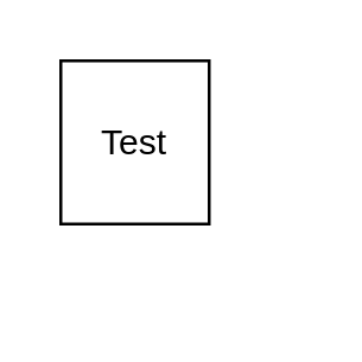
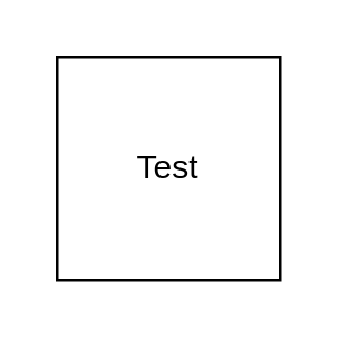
- <mxCell id="2" value="Test" style="whiteSpace=wrap;html=1;aspect=fixed;" vertex="1" parent="1"><mxGeometry x="20" y="20" width="50" height="55" as="geometry" /></mxCell>
+ <mxCell id="2" value="Test" style="whiteSpace=wrap;html=1;aspect=fixed;" vertex="1" parent="1"><mxGeometry x="20" y="20" width="80" height="80" as="geometry" /></mxCell>
